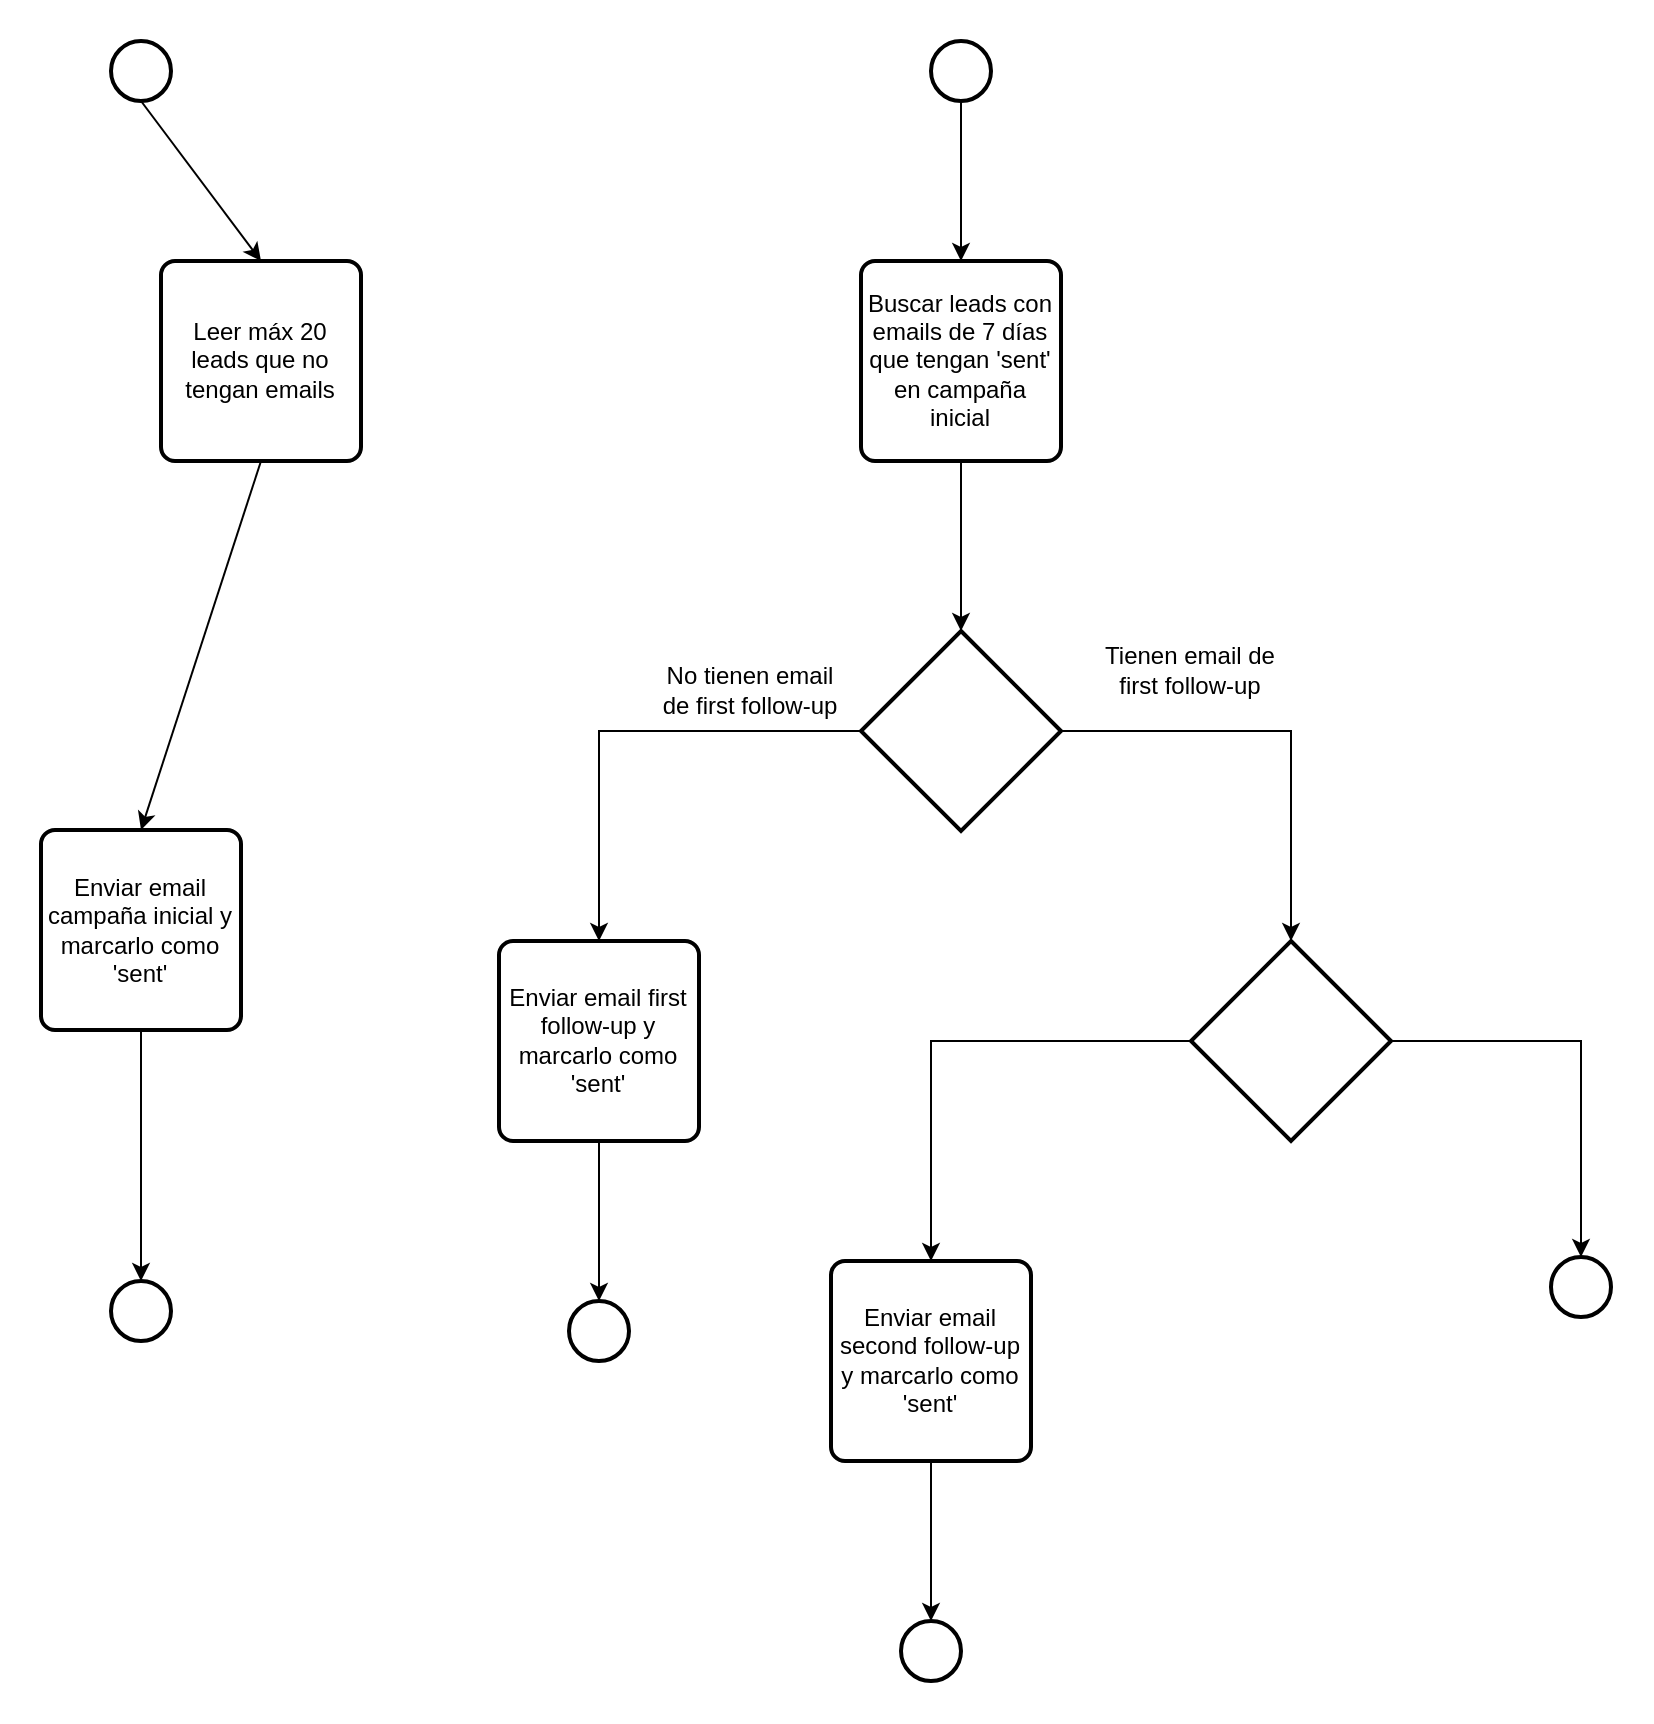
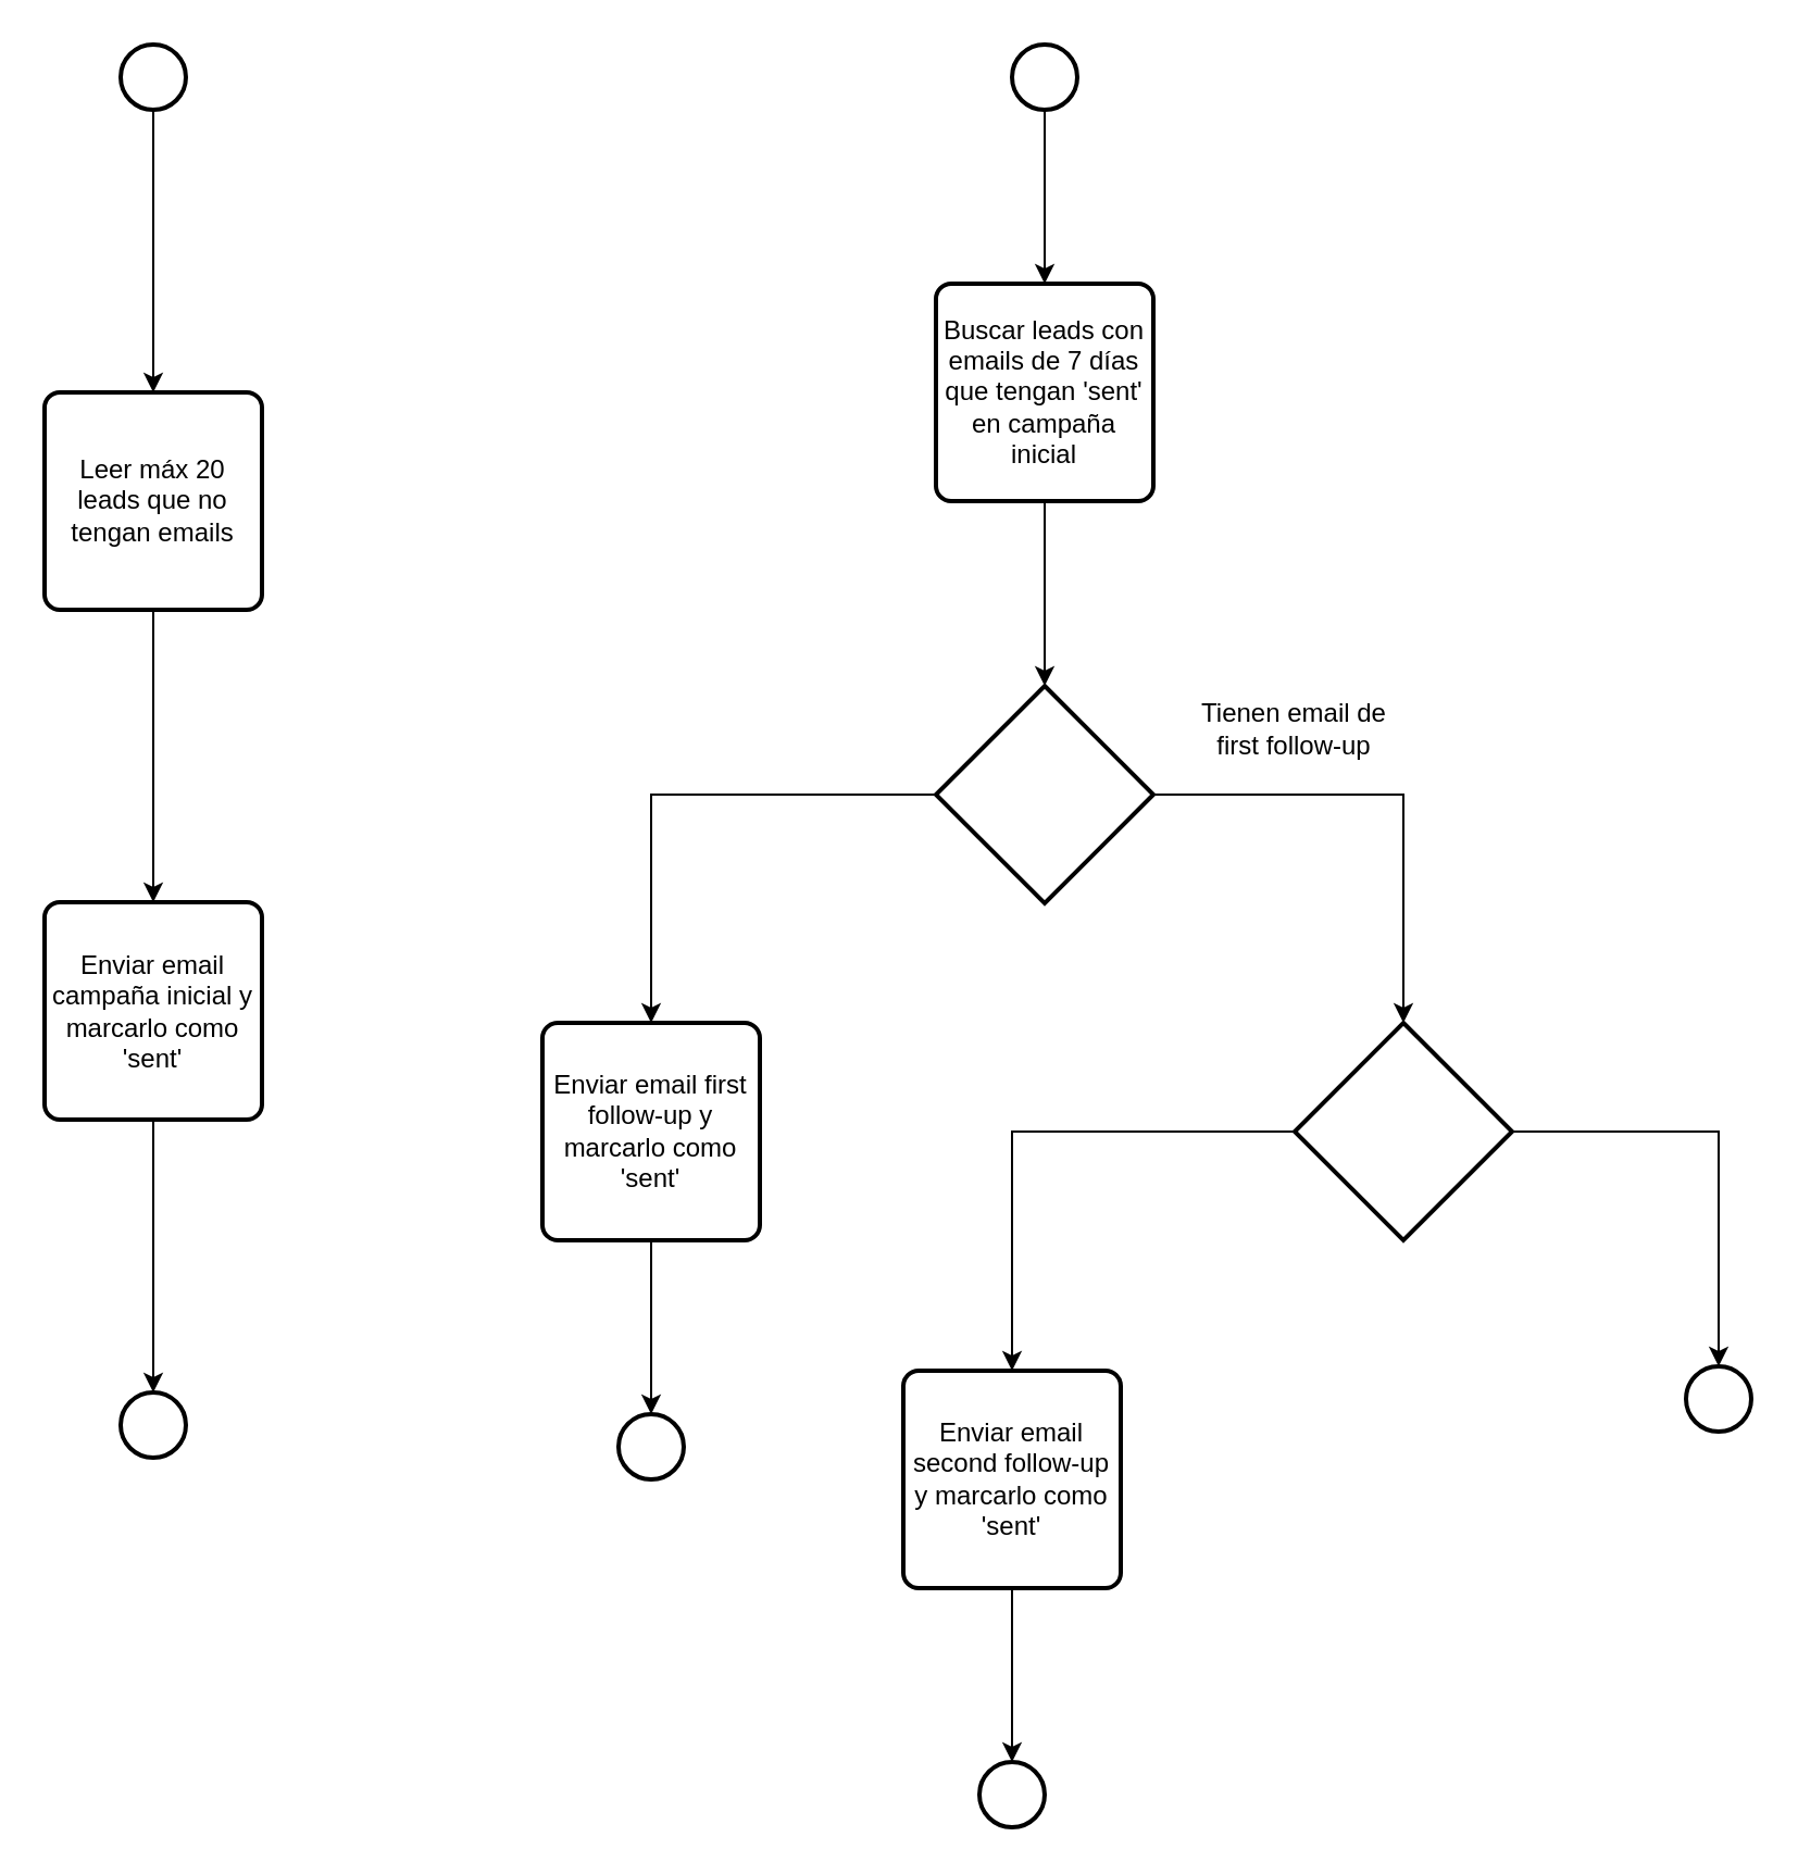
- <mxCell id="4" value="&lt;div&gt;Leer máx 20 leads que no tengan emails&lt;br&gt;&lt;/div&gt;" style="rounded=1;whiteSpace=wrap;html=1;absoluteArcSize=1;arcSize=14;strokeWidth=2;" parent="1" vertex="1"><mxGeometry x="80" y="130" width="100" height="100" as="geometry" /></mxCell>
+ <mxCell id="4" value="&lt;div&gt;Leer máx 20 leads que no tengan emails&lt;br&gt;&lt;/div&gt;" style="rounded=1;whiteSpace=wrap;html=1;absoluteArcSize=1;arcSize=14;strokeWidth=2;" parent="1" vertex="1"><mxGeometry x="20" y="180" width="100" height="100" as="geometry" /></mxCell>
- <mxCell id="12" value="&lt;div&gt;No tienen email de first follow-up&lt;/div&gt;" style="text;html=1;align=center;verticalAlign=middle;whiteSpace=wrap;rounded=0;" parent="1" vertex="1"><mxGeometry x="325" y="330" width="100" height="30" as="geometry" /></mxCell>
